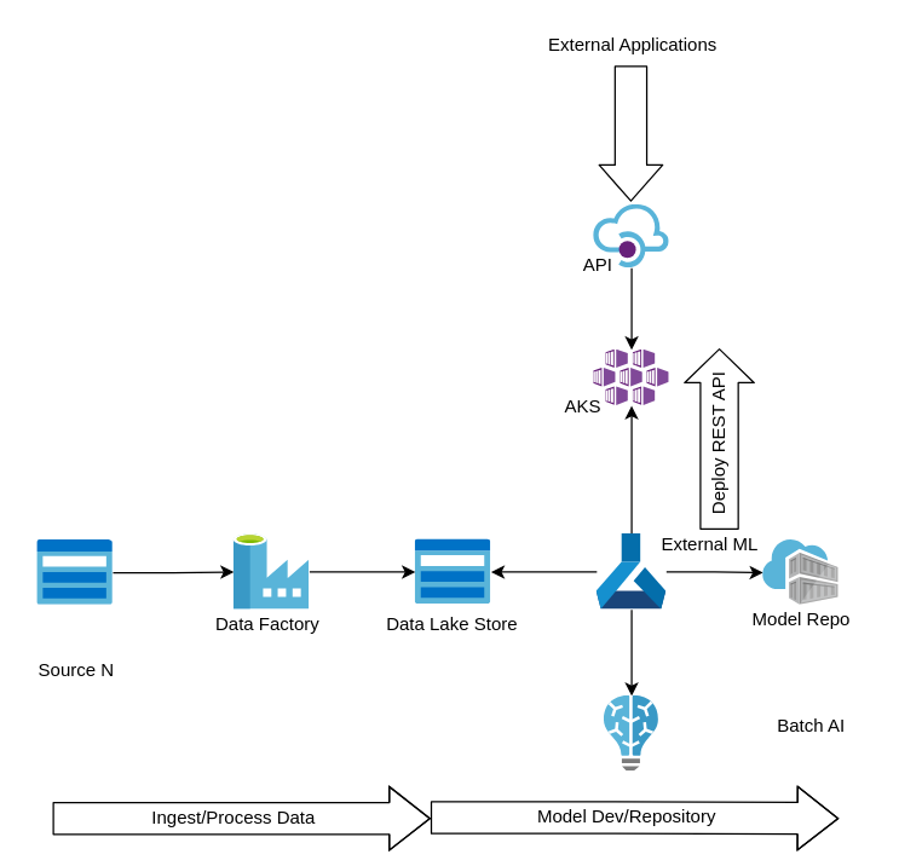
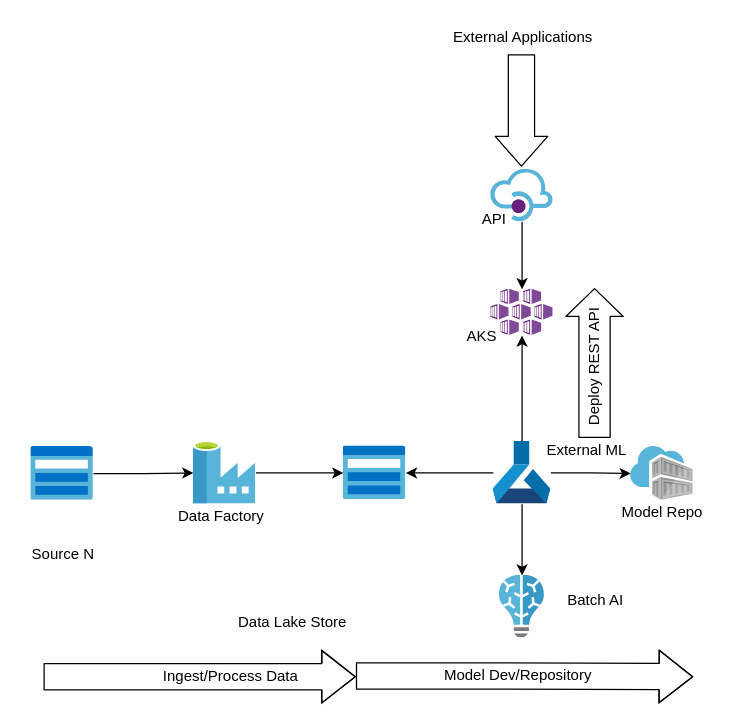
- <mxCell id="19" value="Data Lake Store" style="text;html=1;strokeColor=none;fillColor=none;align=center;verticalAlign=middle;whiteSpace=wrap;rounded=0;" vertex="1" parent="1"><mxGeometry x="251" y="403" width="95" height="20" as="geometry" /></mxCell>
+ <mxCell id="19" value="Data Lake Store" style="text;html=1;strokeColor=none;fillColor=none;align=center;verticalAlign=middle;whiteSpace=wrap;rounded=0;" vertex="1" parent="1"><mxGeometry x="186" y="488" width="95" height="20" as="geometry" /></mxCell>
- <mxCell id="21" value="Batch AI" style="text;html=1;strokeColor=none;fillColor=none;align=center;verticalAlign=middle;whiteSpace=wrap;rounded=0;" vertex="1" parent="1"><mxGeometry x="502" y="470" width="68" height="20" as="geometry" /></mxCell>
+ <mxCell id="21" value="Batch AI" style="text;html=1;strokeColor=none;fillColor=none;align=center;verticalAlign=middle;whiteSpace=wrap;rounded=0;" vertex="1" parent="1"><mxGeometry x="442" y="470" width="68" height="20" as="geometry" /></mxCell>
- <mxCell id="24" value="Ingest/Process Data" style="text;html=1;strokeColor=none;fillColor=none;align=center;verticalAlign=middle;whiteSpace=wrap;rounded=0;" vertex="1" parent="1"><mxGeometry x="74" y="531" width="160" height="20" as="geometry" /></mxCell>
+ <mxCell id="24" value="Ingest/Process Data" style="text;html=1;strokeColor=none;fillColor=none;align=center;verticalAlign=middle;whiteSpace=wrap;rounded=0;" vertex="1" parent="1"><mxGeometry x="104" y="531" width="160" height="20" as="geometry" /></mxCell>
